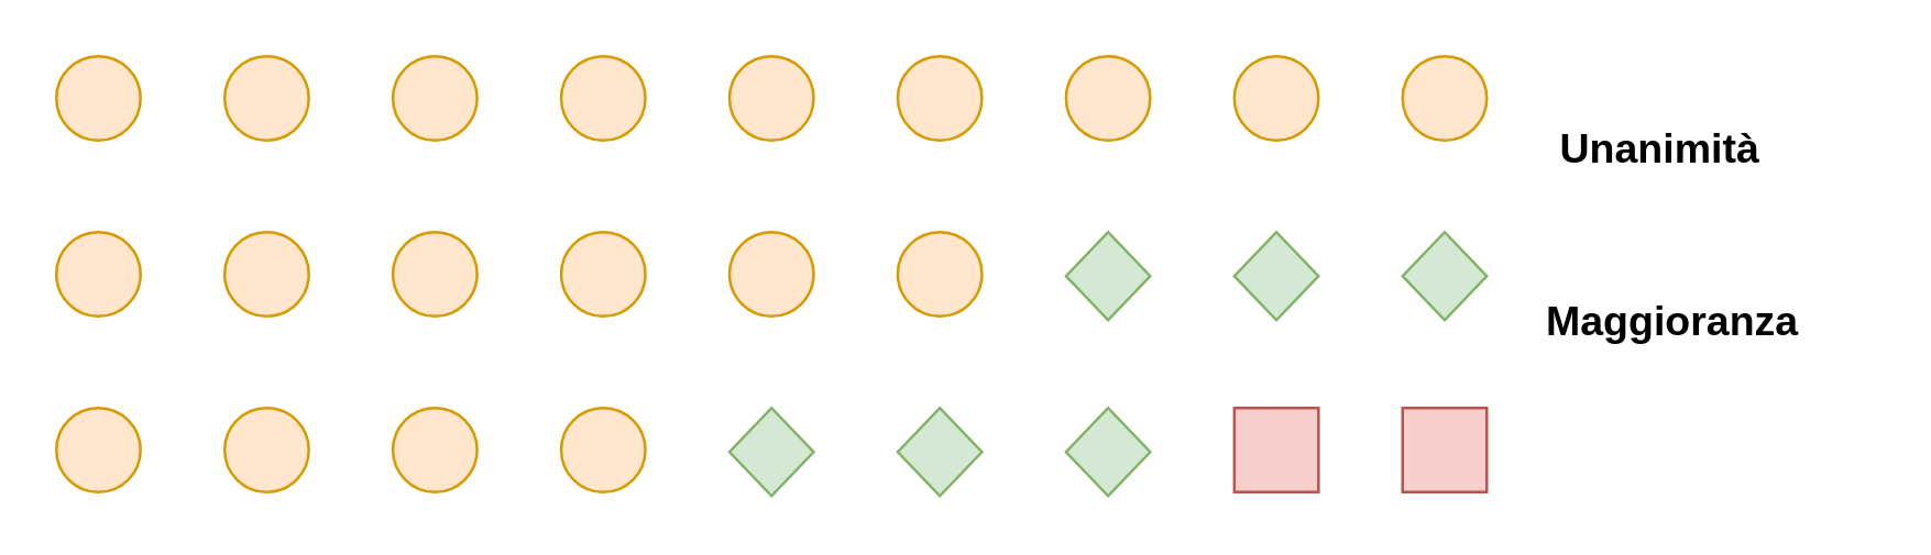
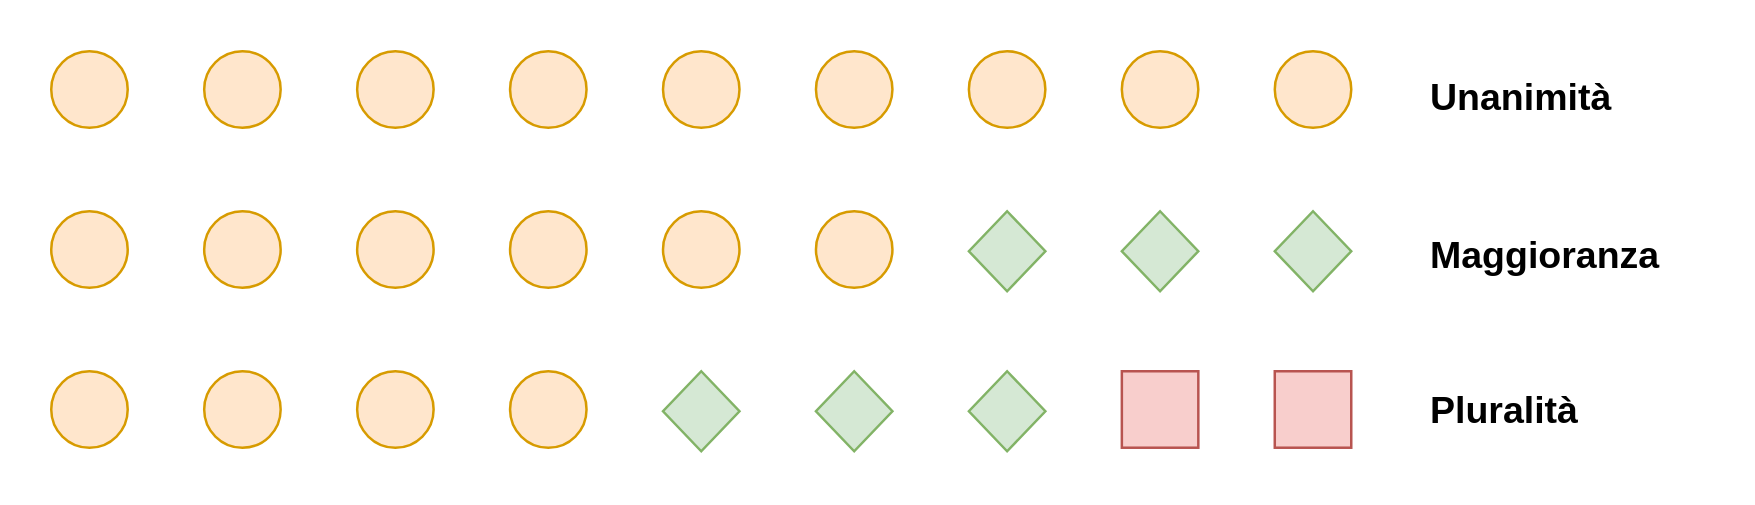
- <mxCell id="31" value="Unanimità" style="text;html=1;strokeColor=none;fillColor=none;align=left;verticalAlign=middle;whiteSpace=wrap;rounded=0;fontSize=15;fontStyle=1" vertex="1" parent="2"><mxGeometry x="545" y="20" width="110" height="25" as="geometry" /></mxCell>
+ <mxCell id="31" value="Unanimità" style="text;html=1;strokeColor=none;fillColor=none;align=left;verticalAlign=middle;whiteSpace=wrap;rounded=0;fontSize=15;fontStyle=1" vertex="1" parent="2"><mxGeometry x="550" y="5" width="110" height="25" as="geometry" /></mxCell>
- <mxCell id="32" value="Maggioranza" style="text;html=1;strokeColor=none;fillColor=none;align=left;verticalAlign=middle;whiteSpace=wrap;rounded=0;fontSize=15;fontStyle=1" vertex="1" parent="2"><mxGeometry x="540" y="83" width="110" height="25" as="geometry" /></mxCell>
+ <mxCell id="32" value="Maggioranza" style="text;html=1;strokeColor=none;fillColor=none;align=left;verticalAlign=middle;whiteSpace=wrap;rounded=0;fontSize=15;fontStyle=1" vertex="1" parent="2"><mxGeometry x="550" y="68" width="110" height="25" as="geometry" /></mxCell>
+ <mxCell id="33" value="Pluralità" style="text;html=1;strokeColor=none;fillColor=none;align=left;verticalAlign=middle;whiteSpace=wrap;rounded=0;fontSize=15;fontStyle=1" vertex="1" parent="2"><mxGeometry x="550" y="130" width="110" height="25" as="geometry" /></mxCell>
